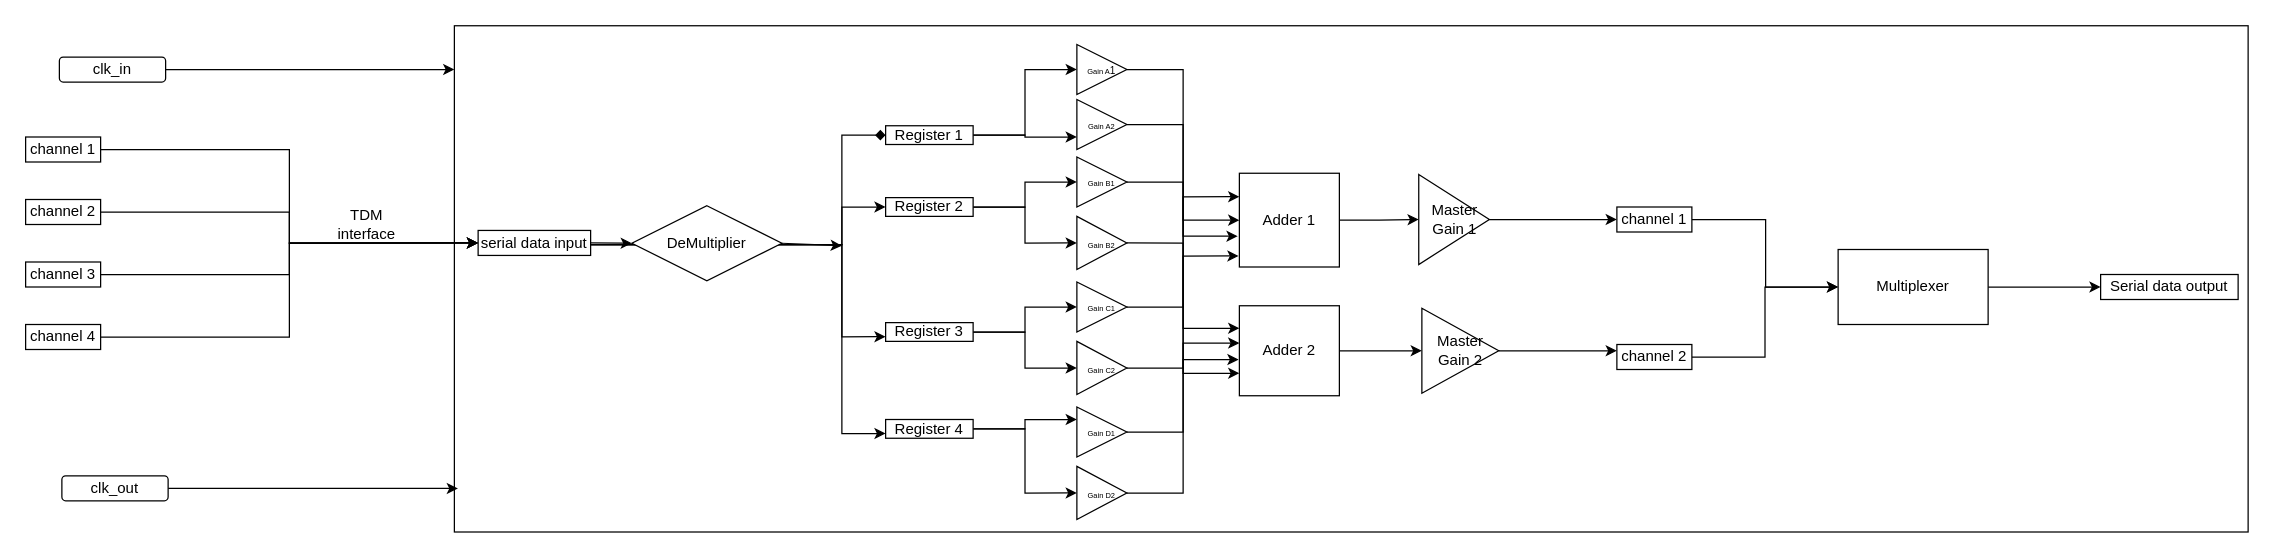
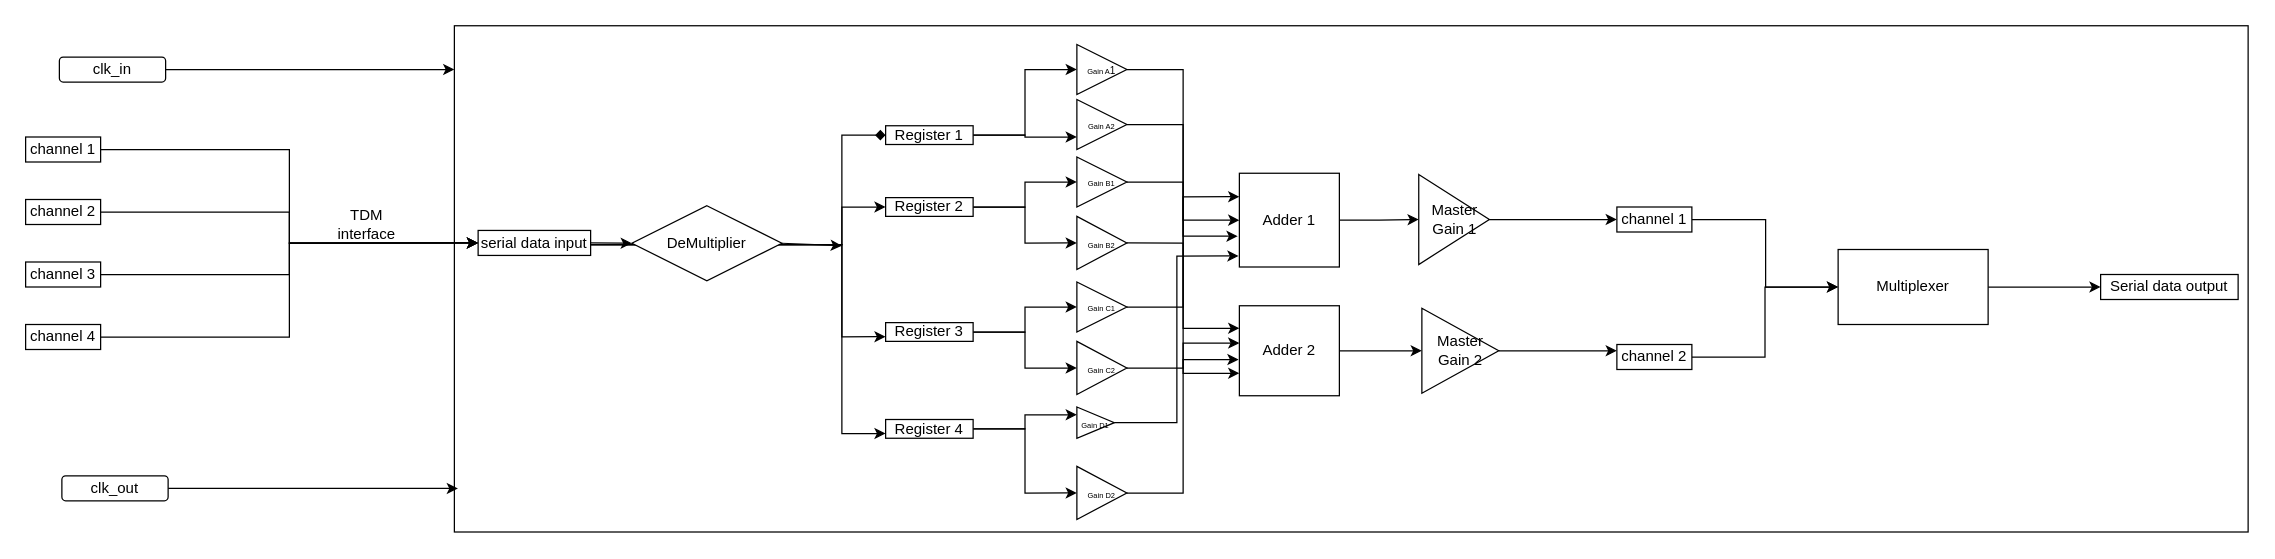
- <mxCell id="45" value="&lt;font style=&quot;font-size: 6px&quot;&gt;Gain D1&lt;/font&gt;" style="triangle;whiteSpace=wrap;html=1;" parent="1" vertex="1"><mxGeometry x="861" y="325" width="40" height="40" as="geometry" /></mxCell>
+ <mxCell id="45" value="&lt;font style=&quot;font-size: 6px&quot;&gt;Gain D1&lt;/font&gt;" style="triangle;whiteSpace=wrap;html=1;" parent="1" vertex="1"><mxGeometry x="861" y="325" width="30" height="25" as="geometry" /></mxCell>
